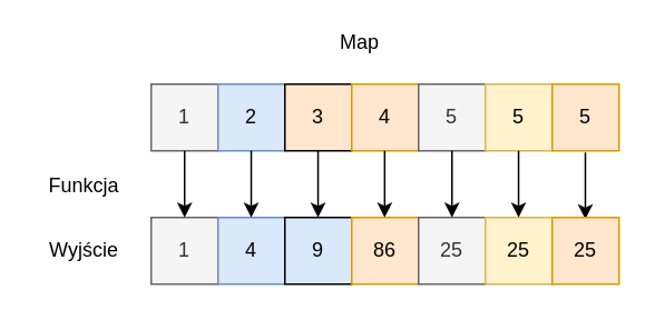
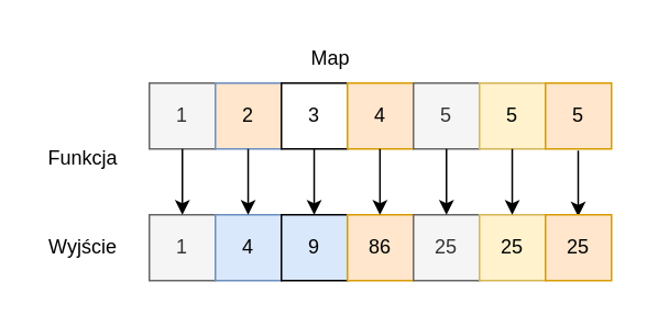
- <mxCell id="14" value="Map" style="text;html=1;strokeColor=none;fillColor=none;align=center;verticalAlign=middle;whiteSpace=wrap;rounded=0;" vertex="1" parent="1"><mxGeometry x="185" y="10" width="60" height="30" as="geometry" /></mxCell>
+ <mxCell id="14" value="Map" style="text;html=1;strokeColor=none;fillColor=none;align=center;verticalAlign=middle;whiteSpace=wrap;rounded=0;" vertex="1" parent="1"><mxGeometry x="170" y="20" width="60" height="30" as="geometry" /></mxCell>
- <mxCell id="3" value="2" style="rounded=0;whiteSpace=wrap;html=1;fillColor=#dae8fc;strokeColor=#6c8ebf;" vertex="1" parent="1"><mxGeometry x="130" y="50" width="40" height="40" as="geometry" /></mxCell>
+ <mxCell id="3" value="2" style="rounded=0;whiteSpace=wrap;html=1;fillColor=#ffe6cc;strokeColor=#6c8ebf;" vertex="1" parent="1"><mxGeometry x="130" y="50" width="40" height="40" as="geometry" /></mxCell>
- <mxCell id="4" value="3" style="rounded=0;whiteSpace=wrap;html=1;fillColor=#ffe6cc;" vertex="1" parent="1"><mxGeometry x="170" y="50" width="40" height="40" as="geometry" /></mxCell>
+ <mxCell id="4" value="3" style="rounded=0;whiteSpace=wrap;html=1;" vertex="1" parent="1"><mxGeometry x="170" y="50" width="40" height="40" as="geometry" /></mxCell>
- <mxCell id="22" value="Funkcja" style="text;html=1;strokeColor=none;fillColor=none;align=center;verticalAlign=middle;whiteSpace=wrap;rounded=0;" vertex="1" parent="1"><mxGeometry x="20" y="96" width="60" height="30" as="geometry" /></mxCell>
+ <mxCell id="22" value="Funkcja" style="text;html=1;strokeColor=none;fillColor=none;align=center;verticalAlign=middle;whiteSpace=wrap;rounded=0;" vertex="1" parent="1"><mxGeometry x="20" y="81" width="60" height="30" as="geometry" /></mxCell>
